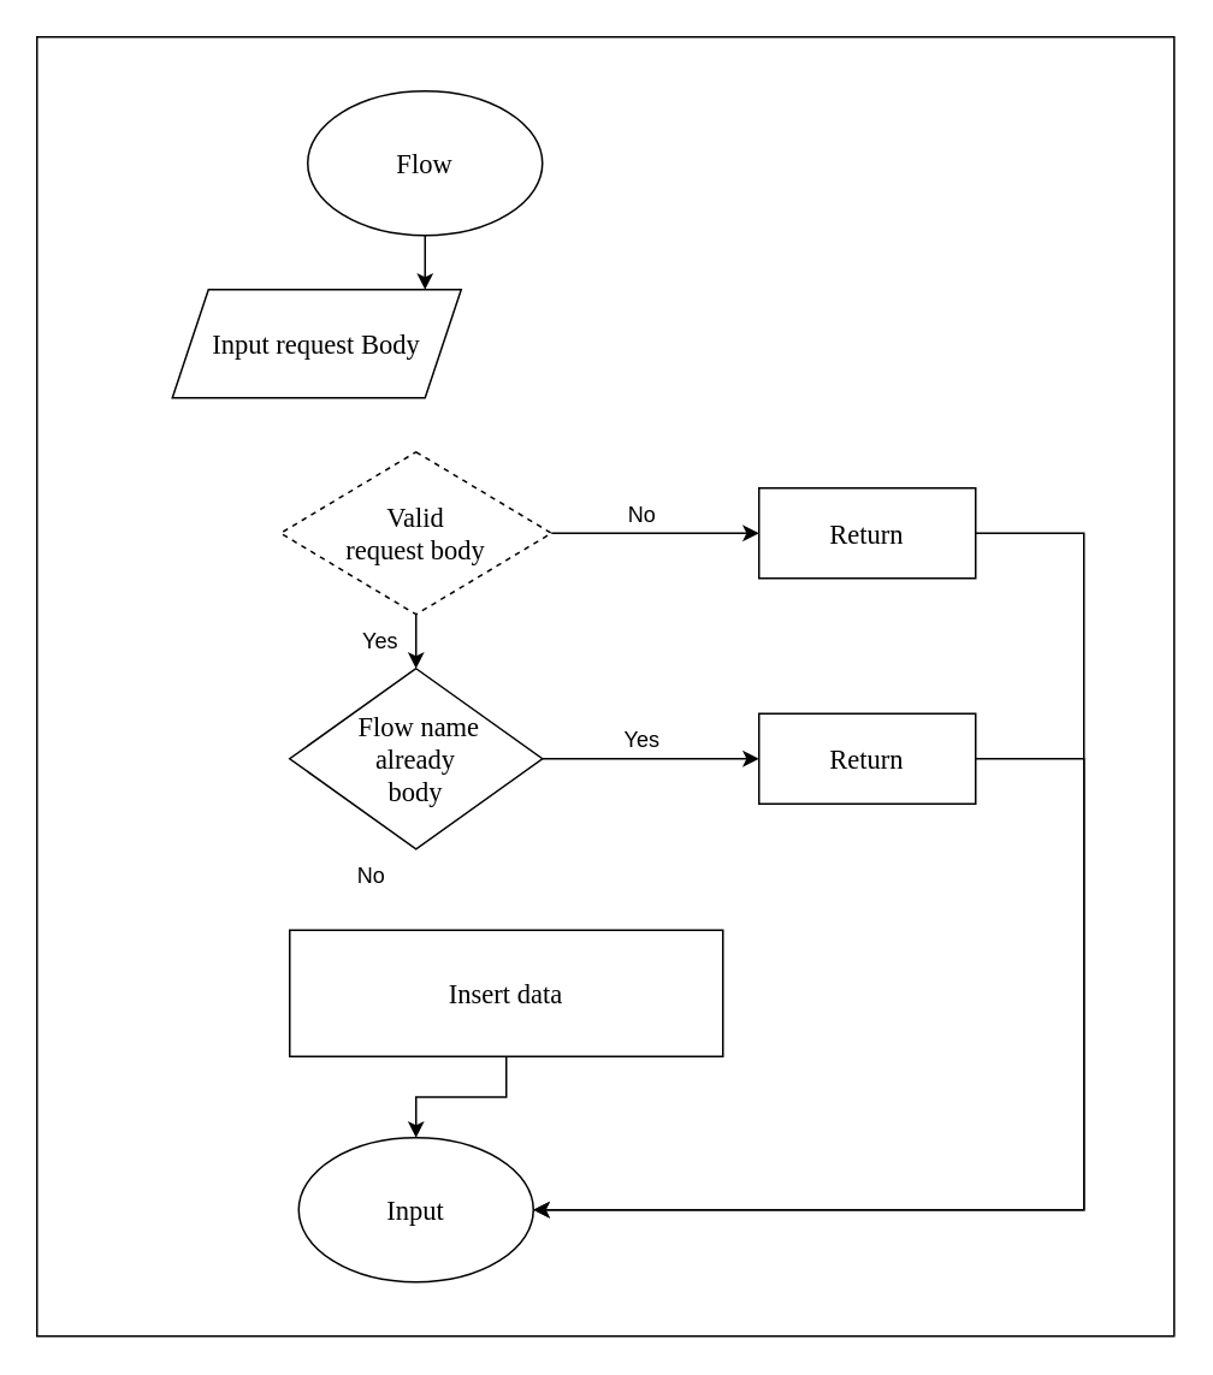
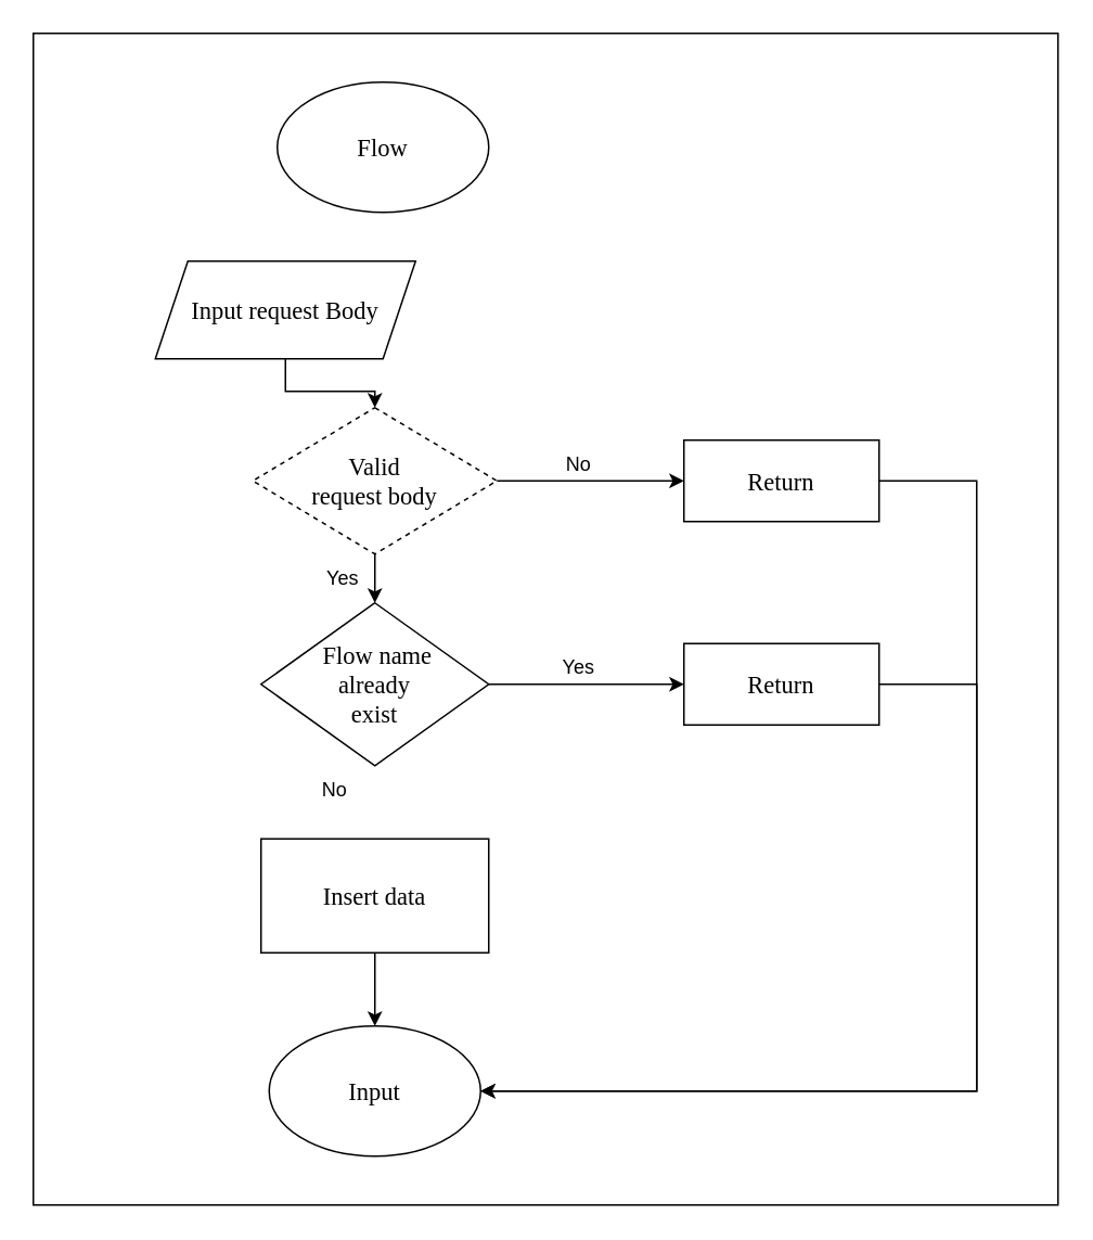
- <mxCell id="3" value="" style="edgeStyle=orthogonalEdgeStyle;rounded=0;orthogonalLoop=1;jettySize=auto;html=1;" edge="1" parent="1" source="4" target="6"><mxGeometry relative="1" as="geometry"><Array as="points"><mxPoint x="235" y="160" /><mxPoint x="235" y="160" /></Array></mxGeometry></mxCell>
+ <mxCell id="5" value="" style="edgeStyle=orthogonalEdgeStyle;rounded=0;orthogonalLoop=1;jettySize=auto;html=1;" edge="1" parent="1" source="6" target="9"><mxGeometry relative="1" as="geometry" /></mxCell>
- <mxCell id="11" value="&lt;font face=&quot;Times New Roman&quot; style=&quot;font-size: 15px;&quot;&gt;&amp;nbsp;Flow name &lt;br&gt;already &lt;br&gt;body&lt;/font&gt;" style="rhombus;whiteSpace=wrap;html=1;" vertex="1" parent="1"><mxGeometry x="160" y="370" width="140" height="100" as="geometry" /></mxCell>
+ <mxCell id="11" value="&lt;font face=&quot;Times New Roman&quot; style=&quot;font-size: 15px;&quot;&gt;&amp;nbsp;Flow name &lt;br&gt;already &lt;br&gt;exist&lt;/font&gt;" style="rhombus;whiteSpace=wrap;html=1;" vertex="1" parent="1"><mxGeometry x="160" y="370" width="140" height="100" as="geometry" /></mxCell>
- <mxCell id="19" value="&lt;font face=&quot;Times New Roman&quot;&gt;&lt;span style=&quot;font-size: 15px;&quot;&gt;Insert data&lt;/span&gt;&lt;/font&gt;" style="rounded=0;whiteSpace=wrap;html=1;" vertex="1" parent="1"><mxGeometry x="160" y="515" width="240" height="70" as="geometry" /></mxCell>
+ <mxCell id="19" value="&lt;font face=&quot;Times New Roman&quot;&gt;&lt;span style=&quot;font-size: 15px;&quot;&gt;Insert data&lt;/span&gt;&lt;/font&gt;" style="rounded=0;whiteSpace=wrap;html=1;" vertex="1" parent="1"><mxGeometry x="160" y="515" width="140" height="70" as="geometry" /></mxCell>
